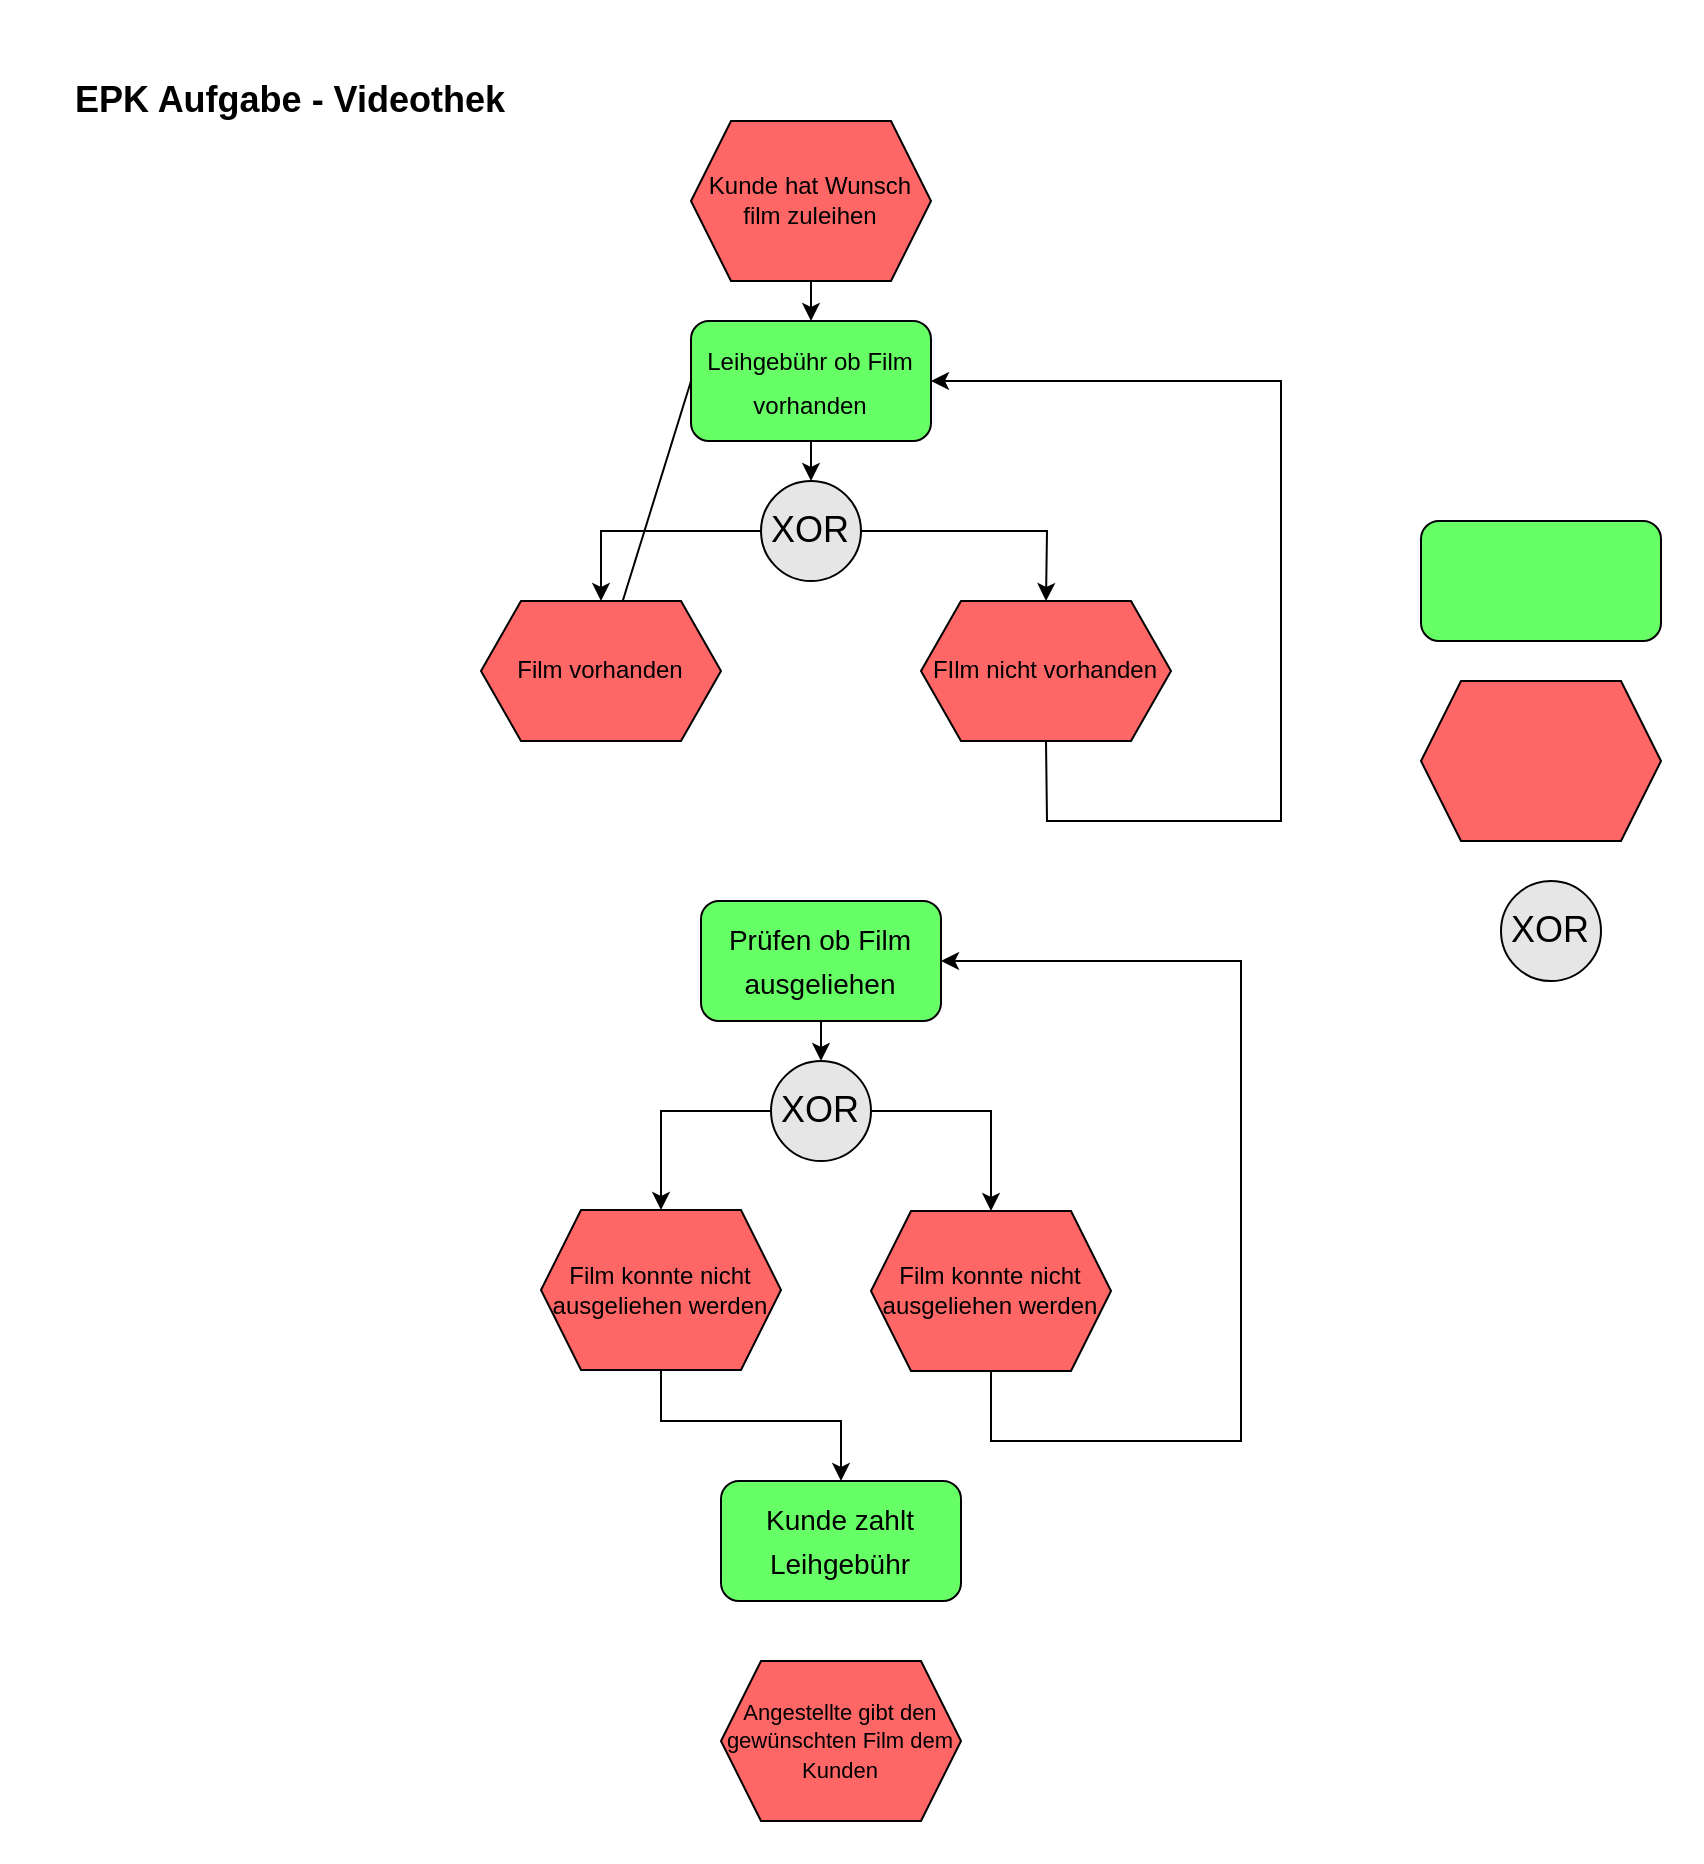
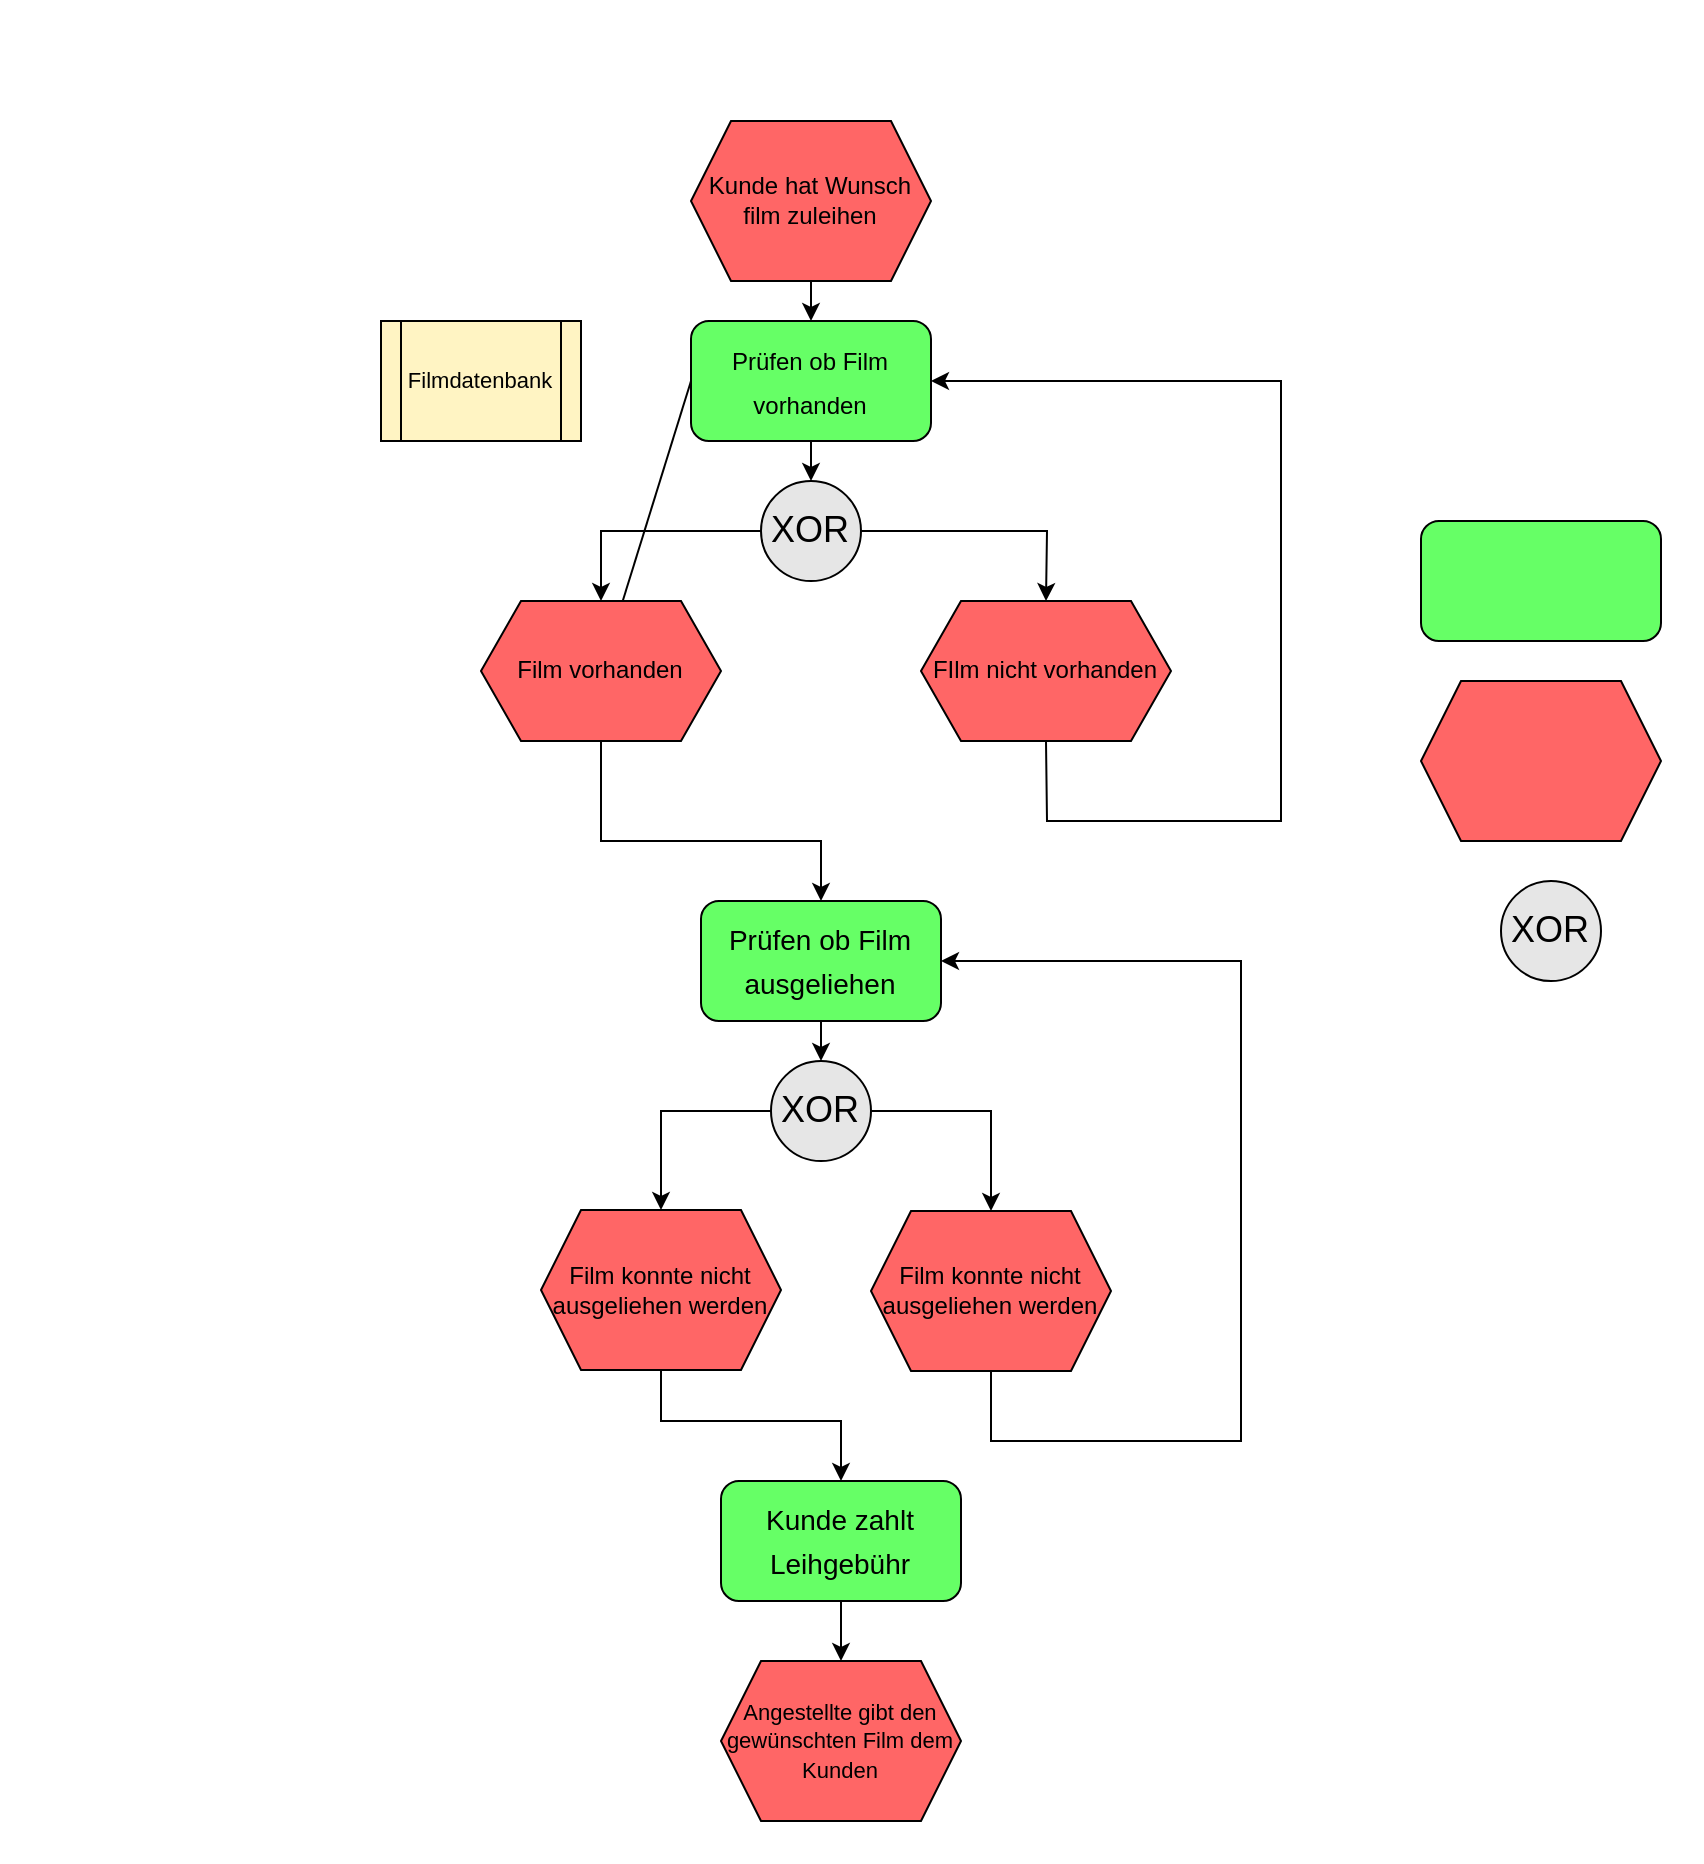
- <mxCell id="4" value="&lt;font style=&quot;font-size: 18px;&quot;&gt;&lt;b&gt;EPK Aufgabe - Videothek&lt;/b&gt;&lt;/font&gt;" style="text;html=1;strokeColor=none;fillColor=none;align=center;verticalAlign=middle;whiteSpace=wrap;rounded=0;" vertex="1" parent="1"><mxGeometry width="250" height="60" as="geometry" x="20" y="20" /></mxCell>
+ <mxCell id="29" value="Filmdatenbank" style="shape=process;whiteSpace=wrap;html=1;backgroundOutline=1;fontSize=11;fillColor=#FFF4C3;" vertex="1" parent="1"><mxGeometry x="190" y="160" width="100" height="60" as="geometry" /></mxCell>
- <mxCell id="6" value="&lt;font style=&quot;font-size: 12px;&quot;&gt;Leihgebühr ob Film vorhanden&lt;/font&gt;" style="rounded=1;whiteSpace=wrap;html=1;fontSize=18;fillColor=#66FF66;" vertex="1" parent="1"><mxGeometry x="345" y="160" width="120" height="60" as="geometry" /></mxCell>
+ <mxCell id="6" value="&lt;font style=&quot;font-size: 12px;&quot;&gt;Prüfen ob Film vorhanden&lt;/font&gt;" style="rounded=1;whiteSpace=wrap;html=1;fontSize=18;fillColor=#66FF66;" vertex="1" parent="1"><mxGeometry x="345" y="160" width="120" height="60" as="geometry" /></mxCell>
+ <mxCell id="17" value="" style="endArrow=classic;html=1;rounded=0;fontSize=14;exitX=0.5;exitY=1;exitDx=0;exitDy=0;entryX=0.5;entryY=0;entryDx=0;entryDy=0;" edge="1" parent="1" source="13" target="10"><mxGeometry width="50" height="50" relative="1" as="geometry"><mxPoint x="520" y="440" as="sourcePoint" /><mxPoint x="410" y="440" as="targetPoint" /><Array as="points"><mxPoint x="300" y="420" /><mxPoint x="410" y="420" /></Array></mxGeometry></mxCell>
+ <mxCell id="28" value="" style="endArrow=classic;html=1;rounded=0;fontSize=14;exitX=0.5;exitY=1;exitDx=0;exitDy=0;entryX=0.5;entryY=0;entryDx=0;entryDy=0;" edge="1" parent="1" source="26" target="27"><mxGeometry width="50" height="50" relative="1" as="geometry"><mxPoint x="520" y="770" as="sourcePoint" /><mxPoint x="420" y="830" as="targetPoint" /></mxGeometry></mxCell>
